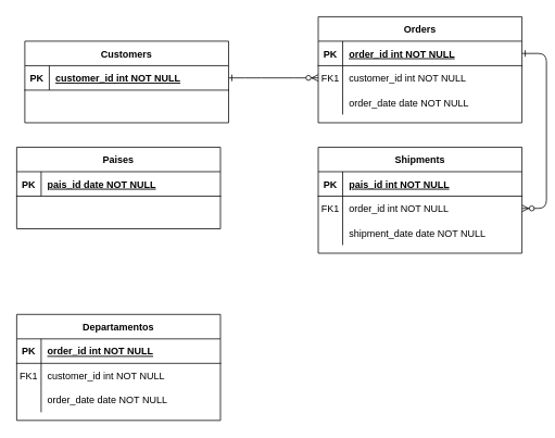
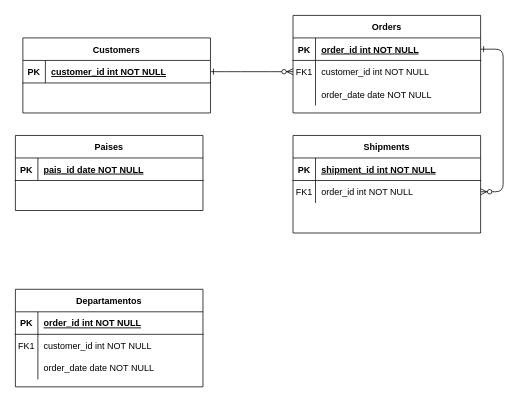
- <mxCell id="17" value="pais_id int NOT NULL " style="shape=partialRectangle;overflow=hidden;connectable=0;fillColor=none;top=0;left=0;bottom=0;right=0;align=left;spacingLeft=6;fontStyle=5;" parent="15" vertex="1"><mxGeometry x="30" width="220" height="30" as="geometry" /></mxCell>
+ <mxCell id="17" value="shipment_id int NOT NULL " style="shape=partialRectangle;overflow=hidden;connectable=0;fillColor=none;top=0;left=0;bottom=0;right=0;align=left;spacingLeft=6;fontStyle=5;" parent="15" vertex="1"><mxGeometry x="30" width="220" height="30" as="geometry" /></mxCell>
- <mxCell id="23" value="shipment_date date NOT NULL" style="shape=partialRectangle;overflow=hidden;connectable=0;fillColor=none;top=0;left=0;bottom=0;right=0;align=left;spacingLeft=6;" parent="21" vertex="1"><mxGeometry x="30" width="220" height="30" as="geometry" /></mxCell>
